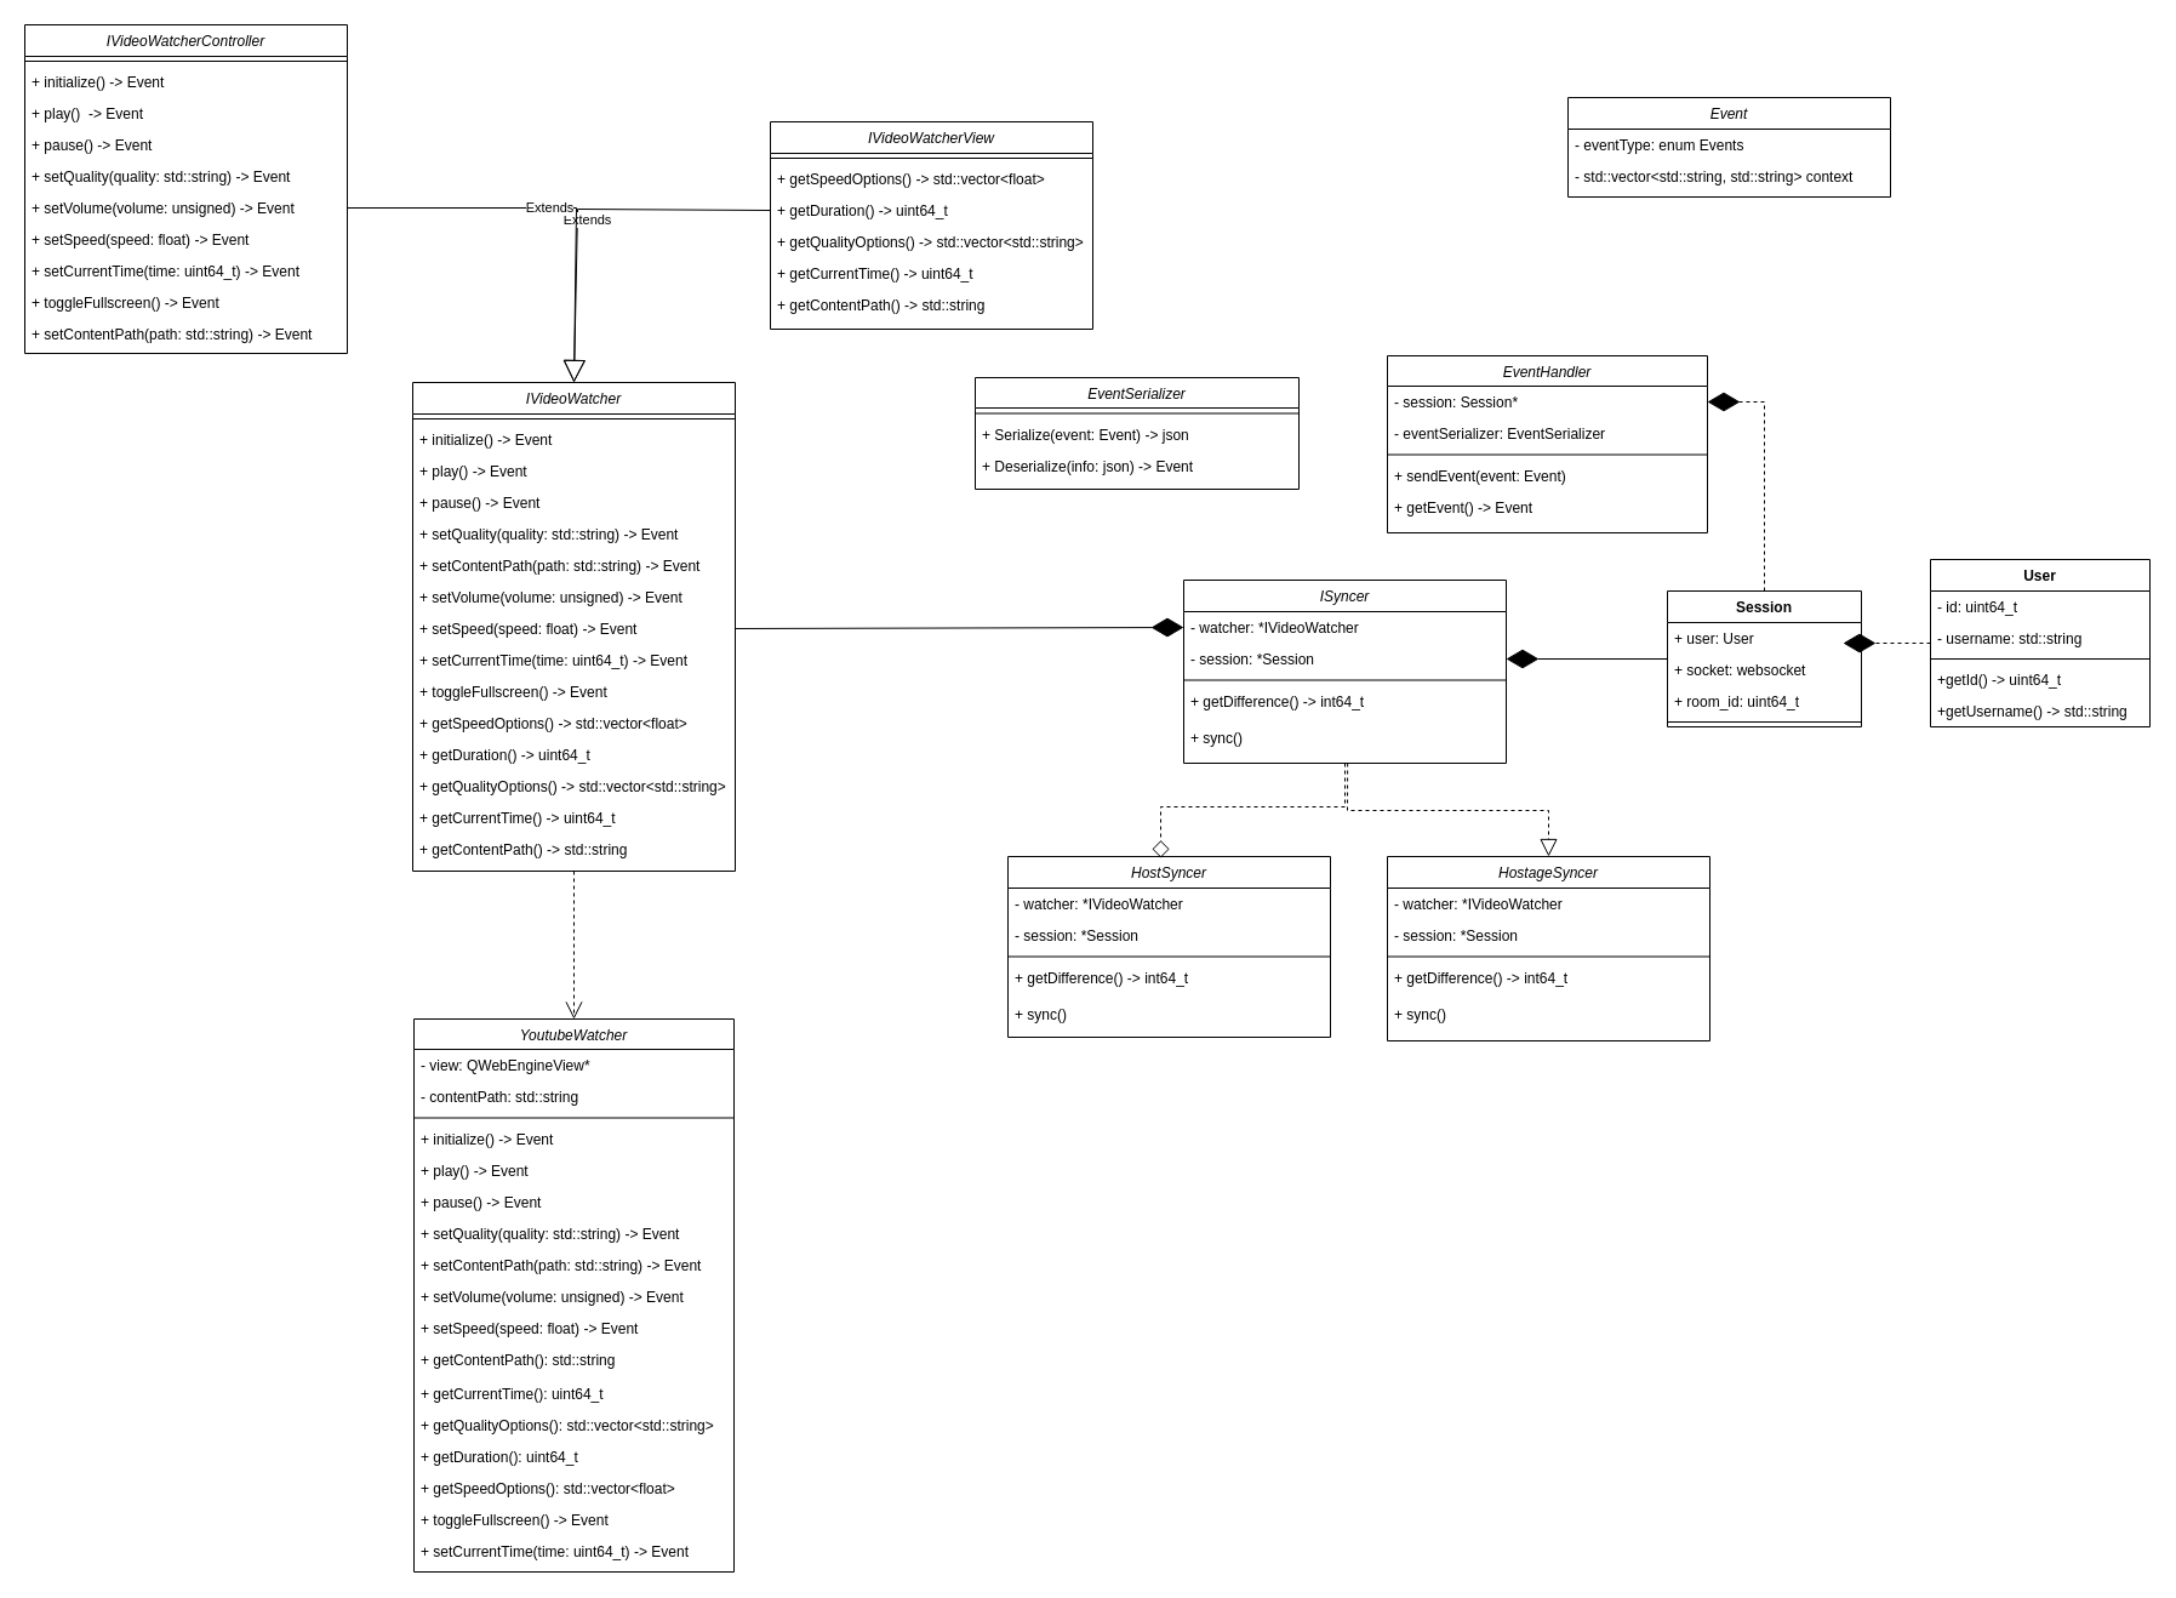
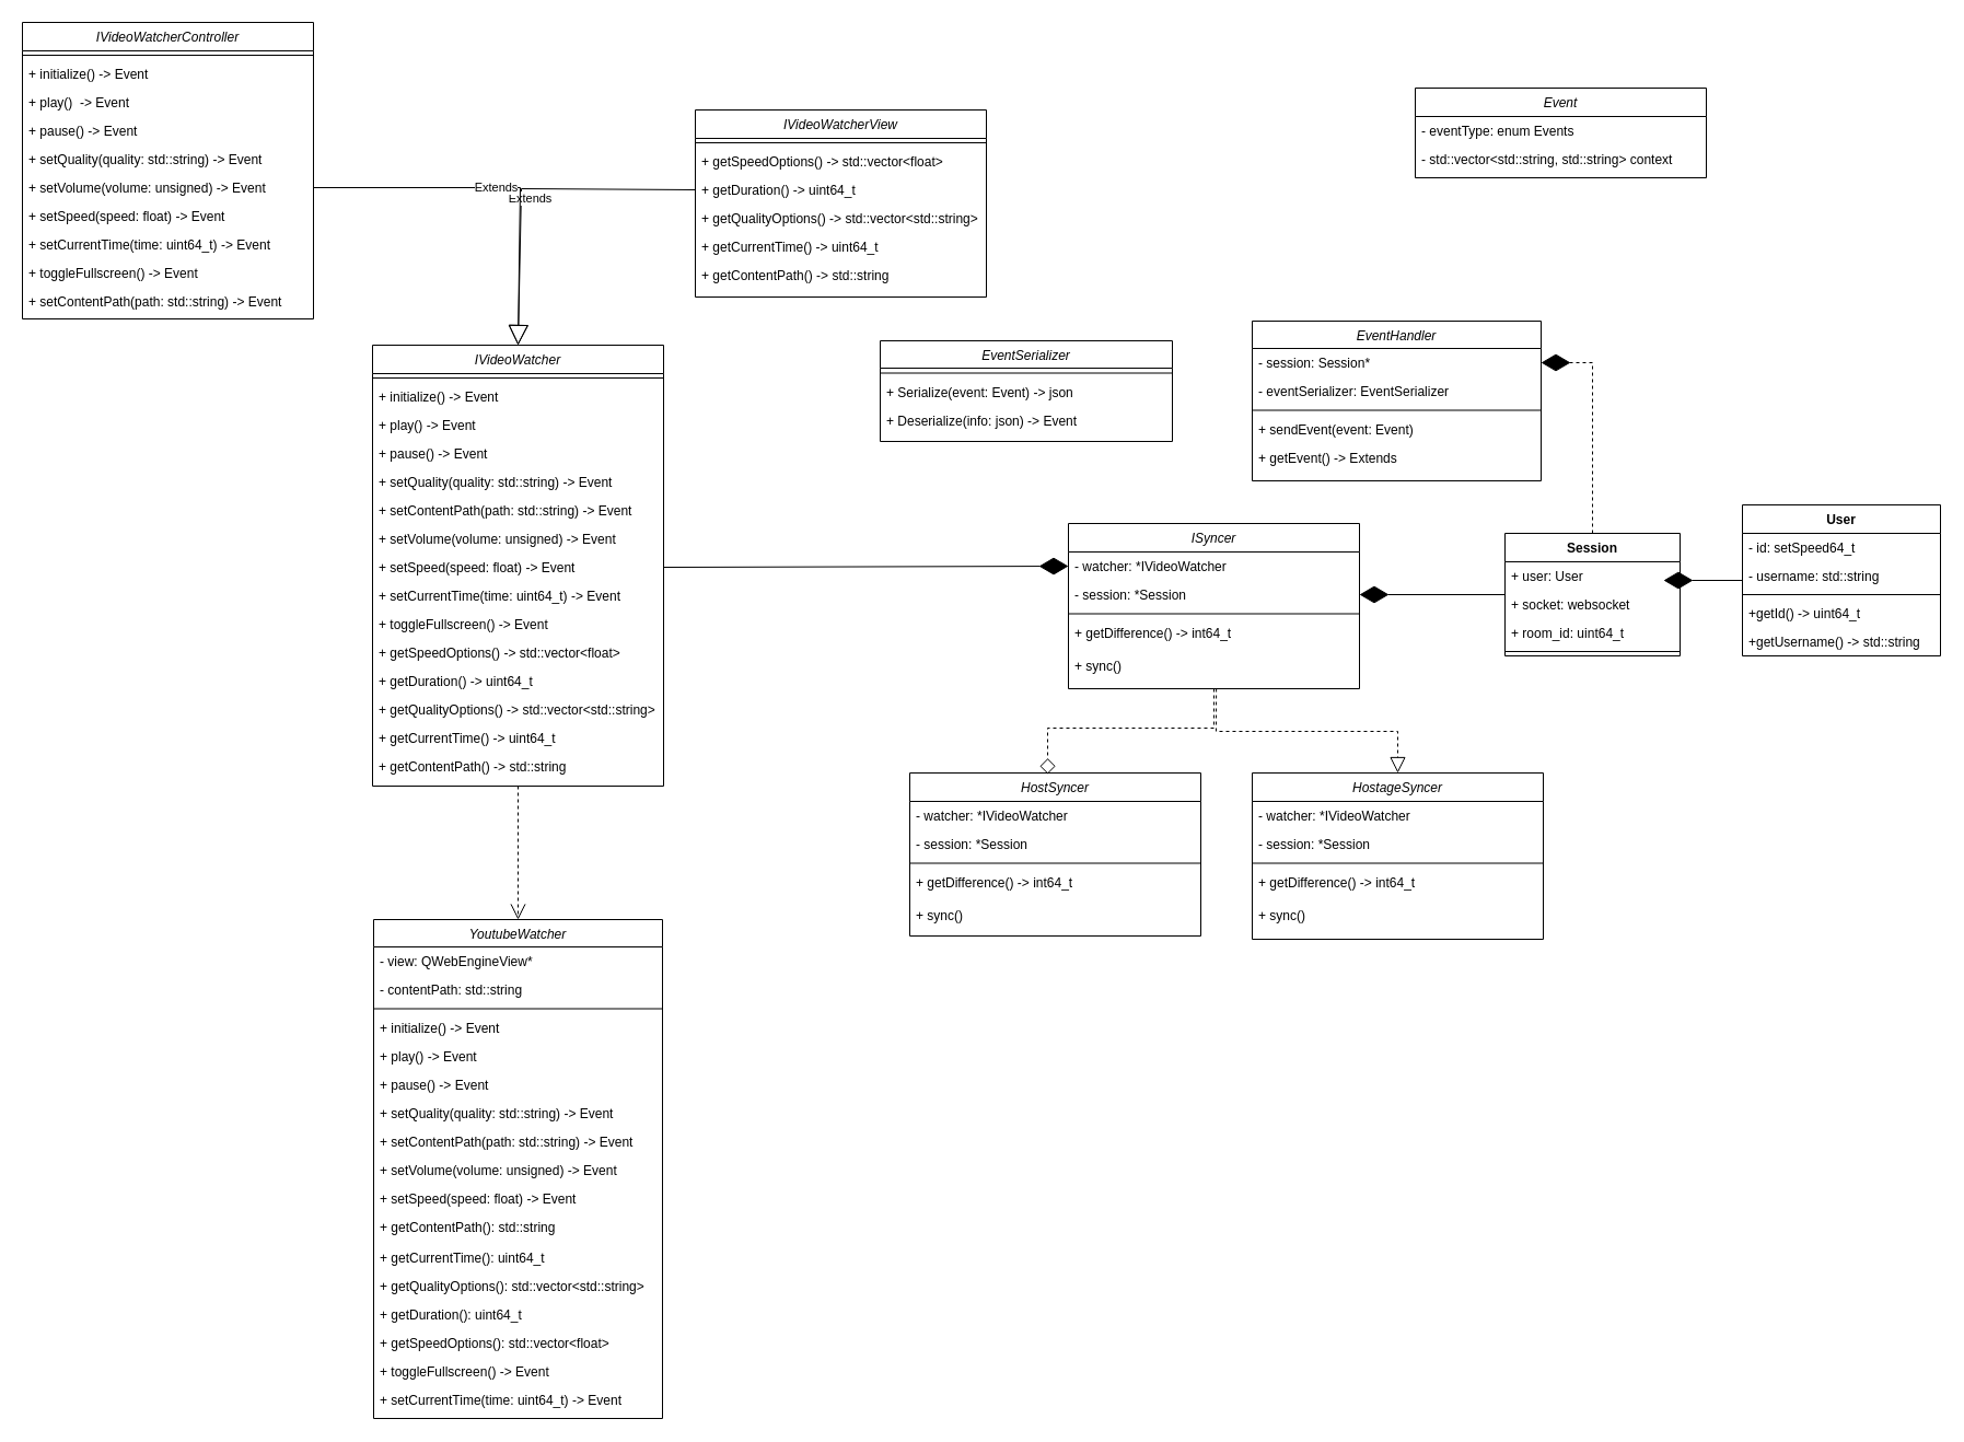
- <mxCell id="103" value="+ getEvent() -&gt; Event" style="text;align=left;verticalAlign=top;spacingLeft=4;spacingRight=4;overflow=hidden;rotatable=0;points=[[0,0.5],[1,0.5]];portConstraint=eastwest;" vertex="1" parent="98"><mxGeometry y="112" width="264" height="26" as="geometry" /></mxCell>
+ <mxCell id="103" value="+ getEvent() -&gt; Extends" style="text;align=left;verticalAlign=top;spacingLeft=4;spacingRight=4;overflow=hidden;rotatable=0;points=[[0,0.5],[1,0.5]];portConstraint=eastwest;" vertex="1" parent="98"><mxGeometry y="112" width="264" height="26" as="geometry" /></mxCell>
- <mxCell id="65" value="- id: uint64_t" style="text;strokeColor=none;fillColor=none;align=left;verticalAlign=top;spacingLeft=4;spacingRight=4;overflow=hidden;rotatable=0;points=[[0,0.5],[1,0.5]];portConstraint=eastwest;" vertex="1" parent="64"><mxGeometry y="26" width="181" height="26" as="geometry" /></mxCell>
+ <mxCell id="65" value="- id: setSpeed64_t" style="text;strokeColor=none;fillColor=none;align=left;verticalAlign=top;spacingLeft=4;spacingRight=4;overflow=hidden;rotatable=0;points=[[0,0.5],[1,0.5]];portConstraint=eastwest;" vertex="1" parent="64"><mxGeometry y="26" width="181" height="26" as="geometry" /></mxCell>
- <mxCell id="75" value="" style="endArrow=diamondThin;endFill=1;endSize=24;html=1;rounded=0;entryX=0.906;entryY=0.654;entryDx=0;entryDy=0;entryPerimeter=0;dashed=1;" edge="1" parent="1" source="64" target="71"><mxGeometry width="160" relative="1" as="geometry"><mxPoint x="1428" y="398.5" as="sourcePoint" /><mxPoint x="1201" y="400.5" as="targetPoint" /><Array as="points" /></mxGeometry></mxCell>
+ <mxCell id="75" value="" style="endArrow=diamondThin;endFill=1;endSize=24;html=1;rounded=0;entryX=0.906;entryY=0.654;entryDx=0;entryDy=0;entryPerimeter=0;" edge="1" parent="1" source="64" target="71"><mxGeometry width="160" relative="1" as="geometry"><mxPoint x="1428" y="398.5" as="sourcePoint" /><mxPoint x="1201" y="400.5" as="targetPoint" /><Array as="points" /></mxGeometry></mxCell>
